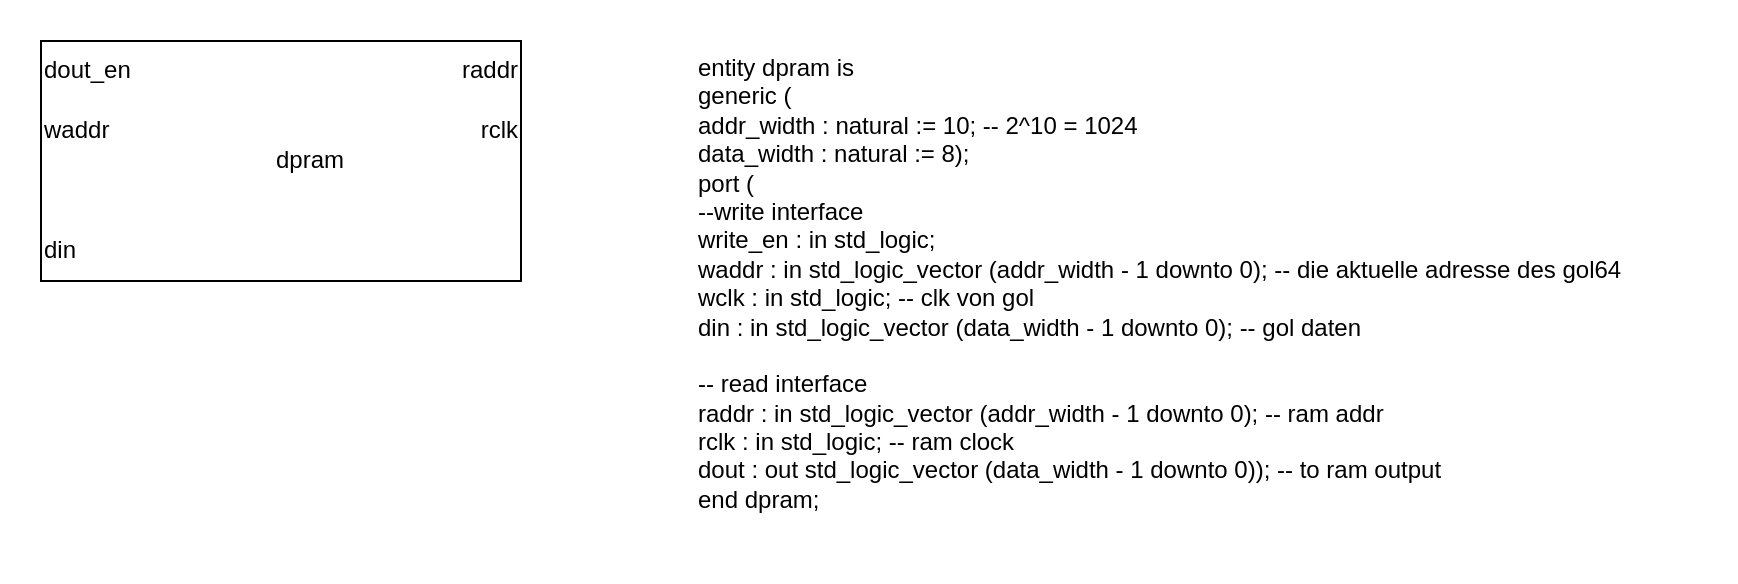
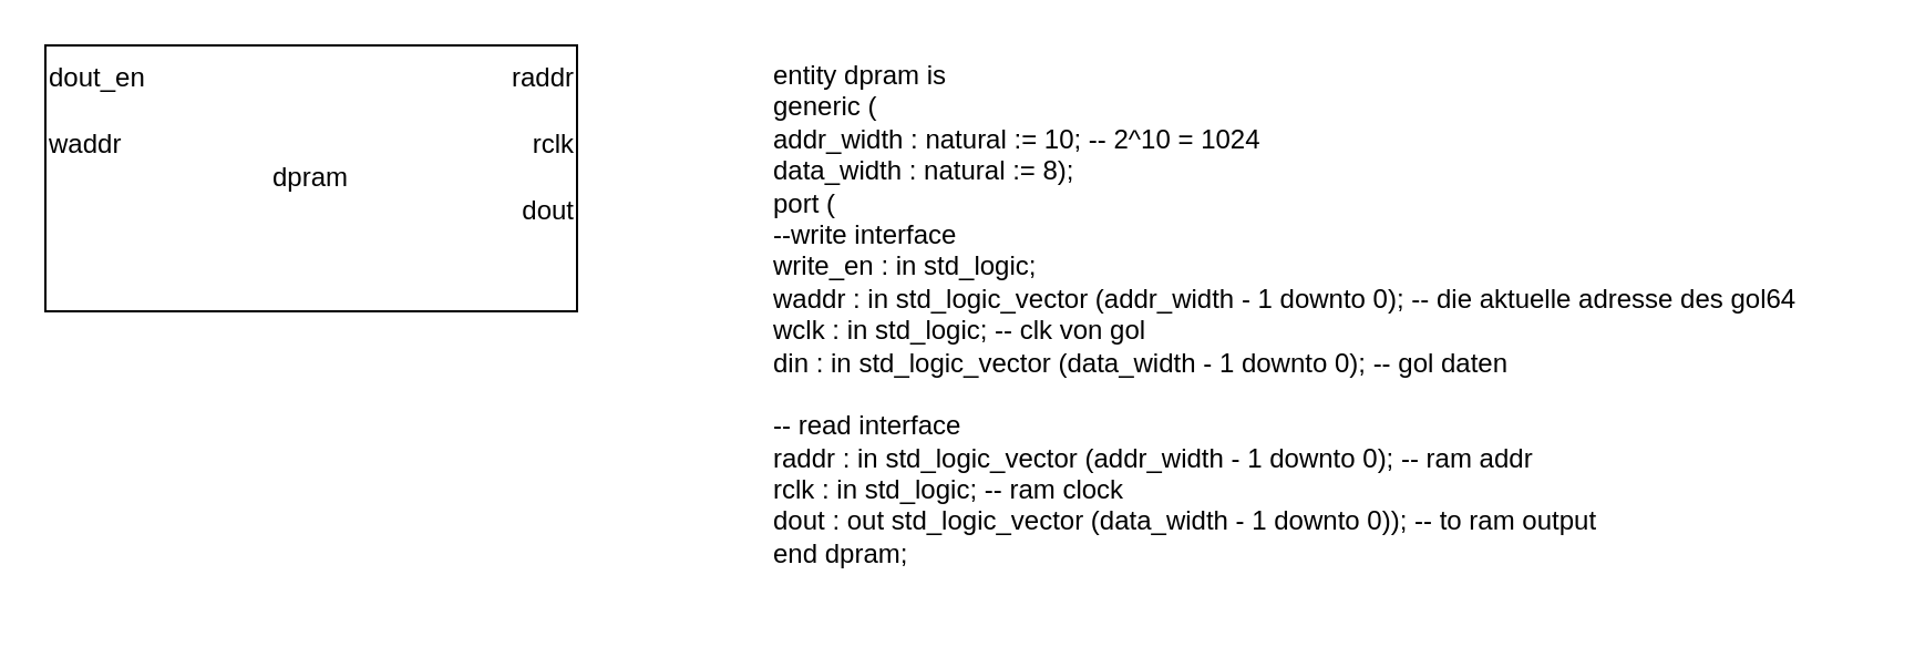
- <mxCell id="9" value="dpram" style="text;html=1;strokeColor=none;fillColor=none;align=center;verticalAlign=middle;whiteSpace=wrap;rounded=0;" vertex="1" parent="1"><mxGeometry x="125" y="65" width="60" height="30" as="geometry" /></mxCell>
+ <mxCell id="9" value="dpram" style="text;html=1;strokeColor=none;fillColor=none;align=center;verticalAlign=middle;whiteSpace=wrap;rounded=0;" vertex="1" parent="1"><mxGeometry x="110" y="65" width="60" height="30" as="geometry" /></mxCell>
+ <mxCell id="8" value="dout" style="text;html=1;align=right;verticalAlign=middle;resizable=0;points=[];autosize=1;strokeColor=none;fillColor=none;" vertex="1" parent="1"><mxGeometry x="210" y="80" width="50" height="30" as="geometry" /></mxCell>
- <mxCell id="10" value="din" style="text;html=1;align=left;verticalAlign=middle;resizable=0;points=[];autosize=1;strokeColor=none;fillColor=none;" vertex="1" parent="1"><mxGeometry y="110" width="40" height="30" as="geometry" x="20" /></mxCell>
